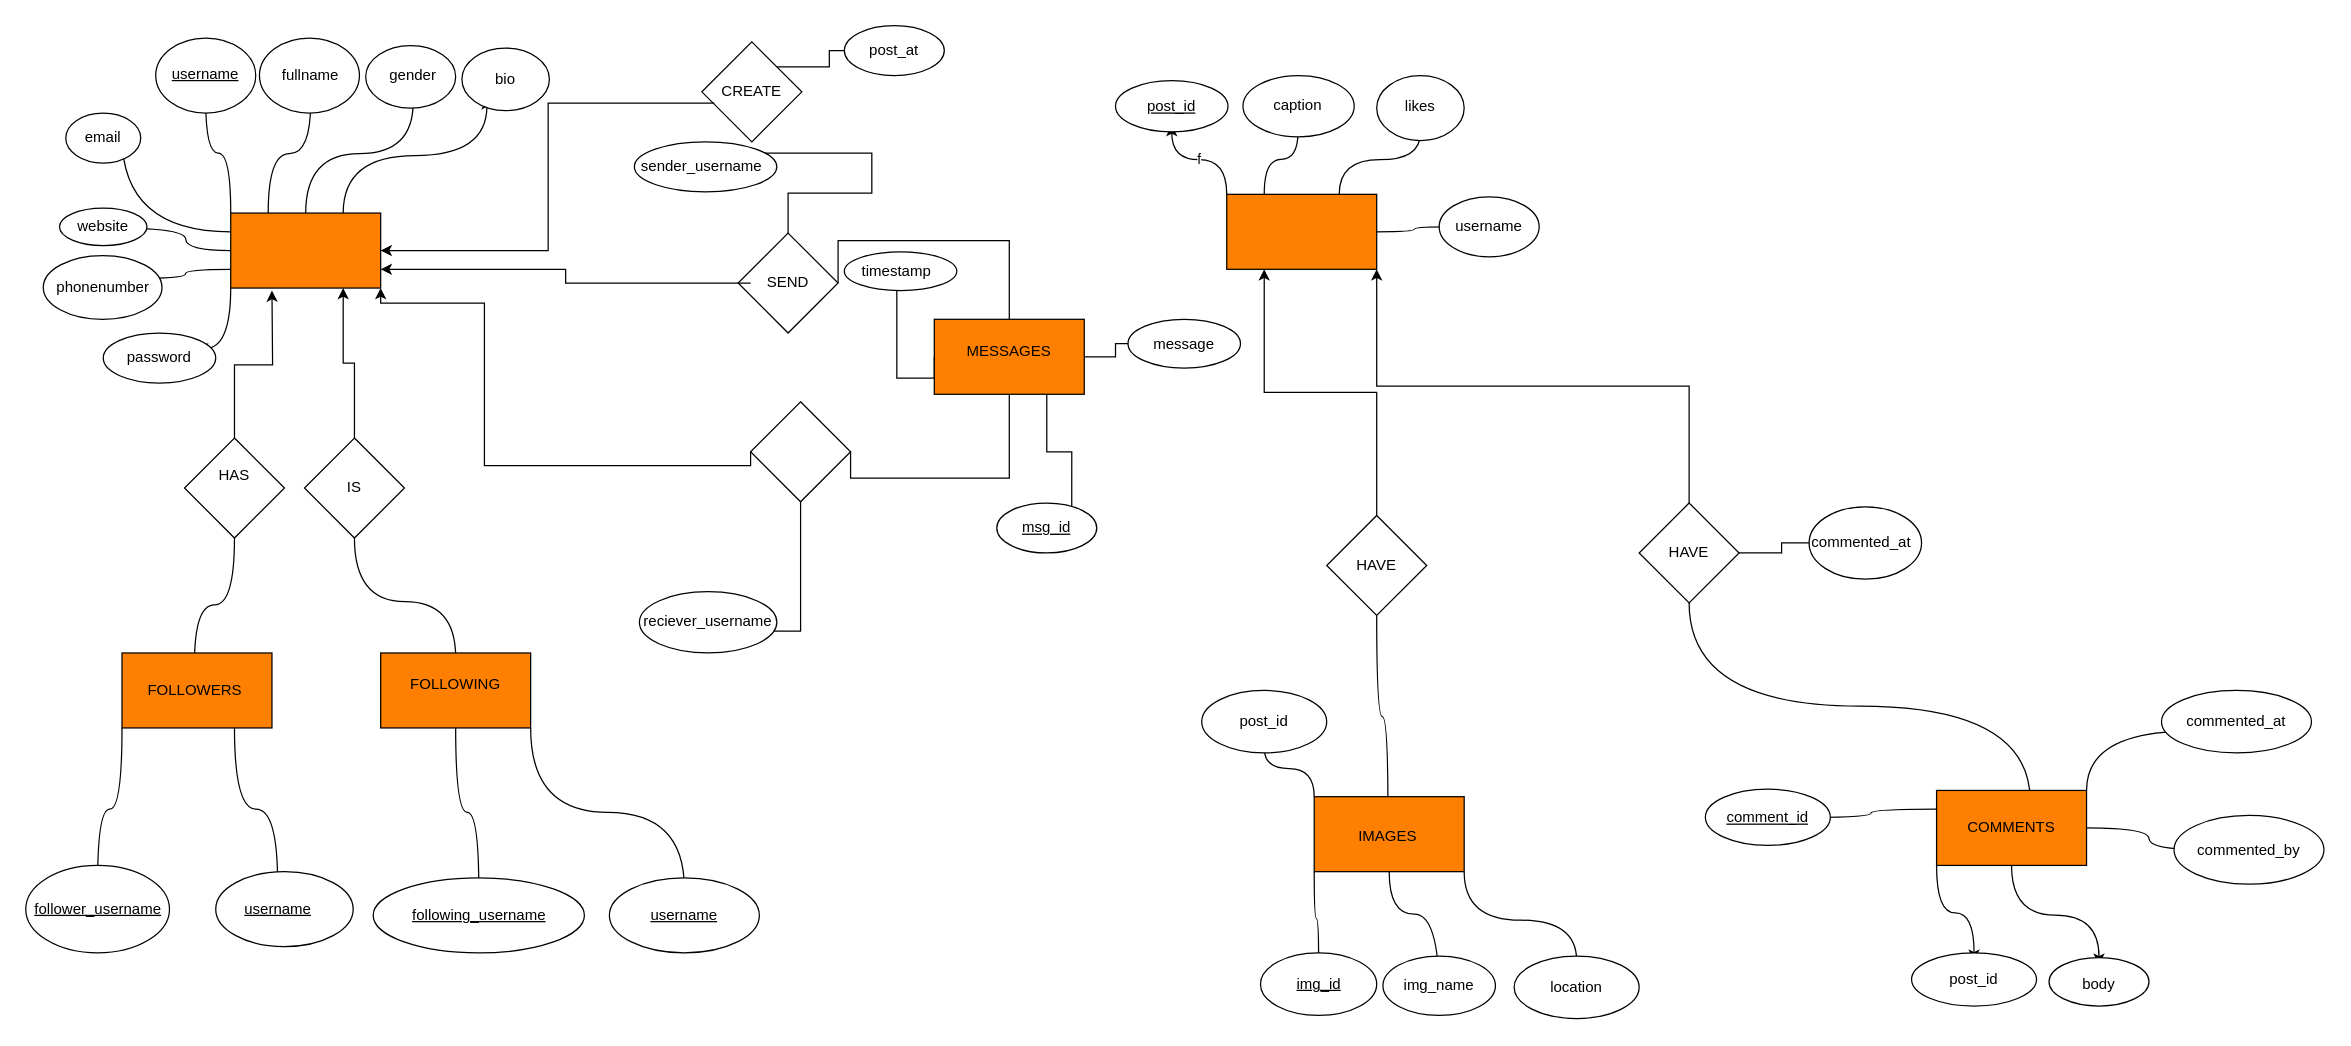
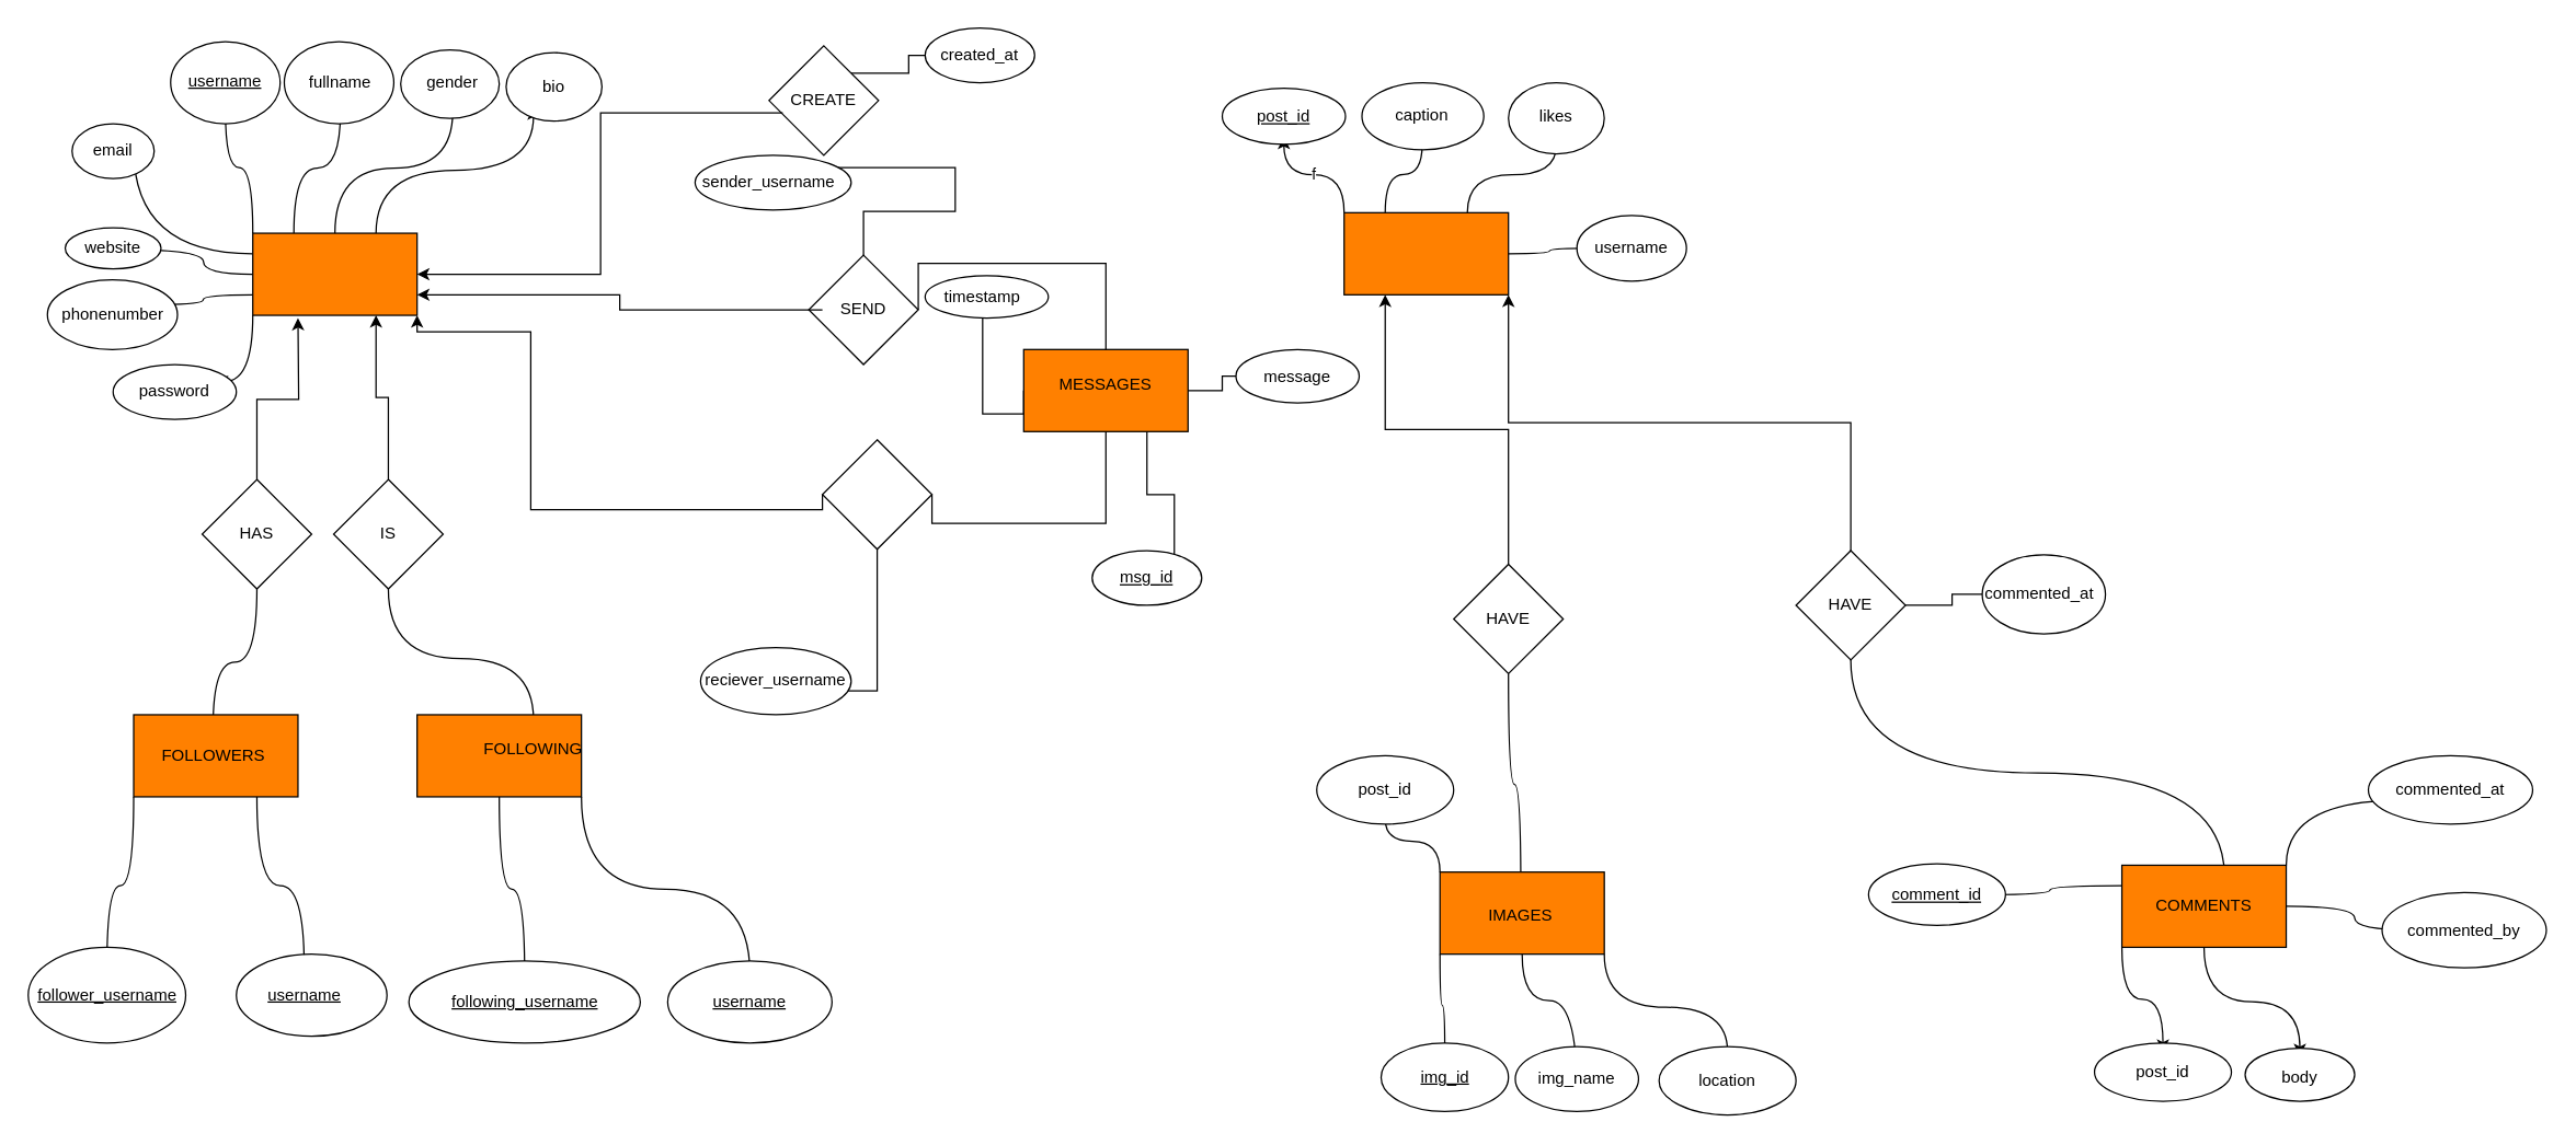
- <mxCell id="133" value="post_at" style="text;html=1;strokeColor=none;fillColor=none;align=center;verticalAlign=middle;whiteSpace=wrap;rounded=0;" vertex="1" parent="1"><mxGeometry x="685" y="25" width="60" height="30" as="geometry" /></mxCell>
+ <mxCell id="133" value="created_at" style="text;html=1;strokeColor=none;fillColor=none;align=center;verticalAlign=middle;whiteSpace=wrap;rounded=0;" vertex="1" parent="1"><mxGeometry x="685" y="25" width="60" height="30" as="geometry" /></mxCell>
- <mxCell id="30" value="HAS" style="text;html=1;strokeColor=none;fillColor=none;align=center;verticalAlign=middle;whiteSpace=wrap;rounded=0;" parent="1" vertex="1"><mxGeometry x="157" y="365" width="60" height="30" as="geometry" /></mxCell>
+ <mxCell id="30" value="HAS" style="text;html=1;strokeColor=none;fillColor=none;align=center;verticalAlign=middle;whiteSpace=wrap;rounded=0;" parent="1" vertex="1"><mxGeometry x="157" y="375" width="60" height="30" as="geometry" /></mxCell>
- <mxCell id="46" value="FOLLOWING" style="text;html=1;strokeColor=none;fillColor=none;align=center;verticalAlign=middle;whiteSpace=wrap;rounded=0;" parent="1" vertex="1"><mxGeometry x="334" y="532" width="60" height="30" as="geometry" /></mxCell>
+ <mxCell id="46" value="FOLLOWING" style="text;html=1;strokeColor=none;fillColor=none;align=center;verticalAlign=middle;whiteSpace=wrap;rounded=0;" parent="1" vertex="1"><mxGeometry x="359" y="532" width="60" height="30" as="geometry" /></mxCell>
